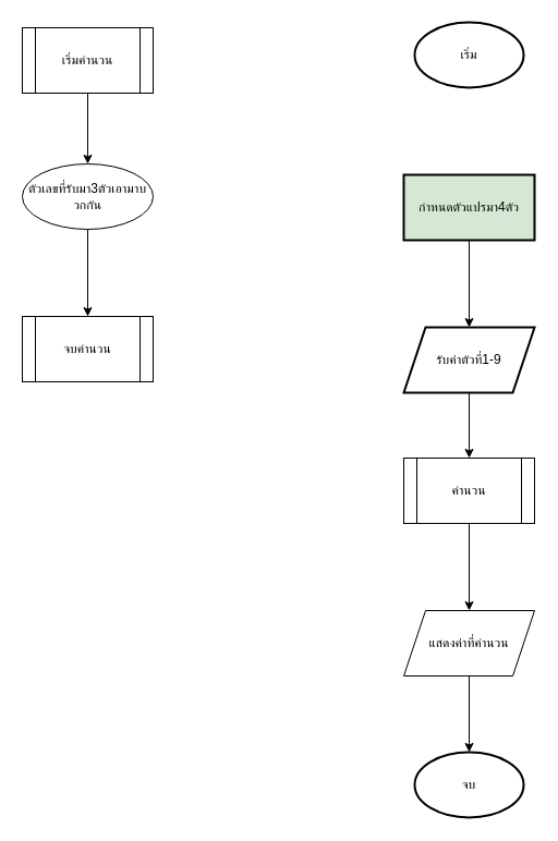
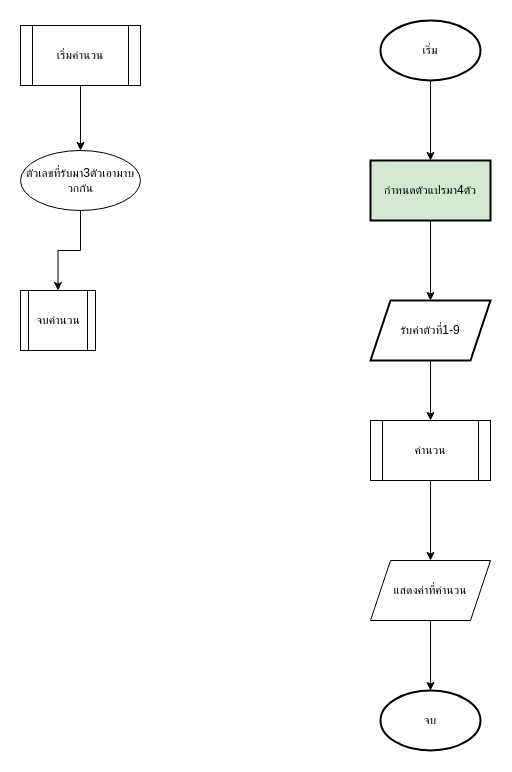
+ <mxCell id="2" value="" style="edgeStyle=orthogonalEdgeStyle;rounded=0;orthogonalLoop=1;jettySize=auto;html=1;" edge="1" parent="1" source="3" target="5"><mxGeometry relative="1" as="geometry" /></mxCell>
- <mxCell id="14" value="จบคำนวน" style="shape=process;whiteSpace=wrap;html=1;backgroundOutline=1;" vertex="1" parent="1"><mxGeometry x="20" y="290" width="120" height="60" as="geometry" /></mxCell>
+ <mxCell id="14" value="จบคำนวน" style="shape=process;whiteSpace=wrap;html=1;backgroundOutline=1;" vertex="1" parent="1"><mxGeometry x="20" y="290" width="75" height="60" as="geometry" /></mxCell>
